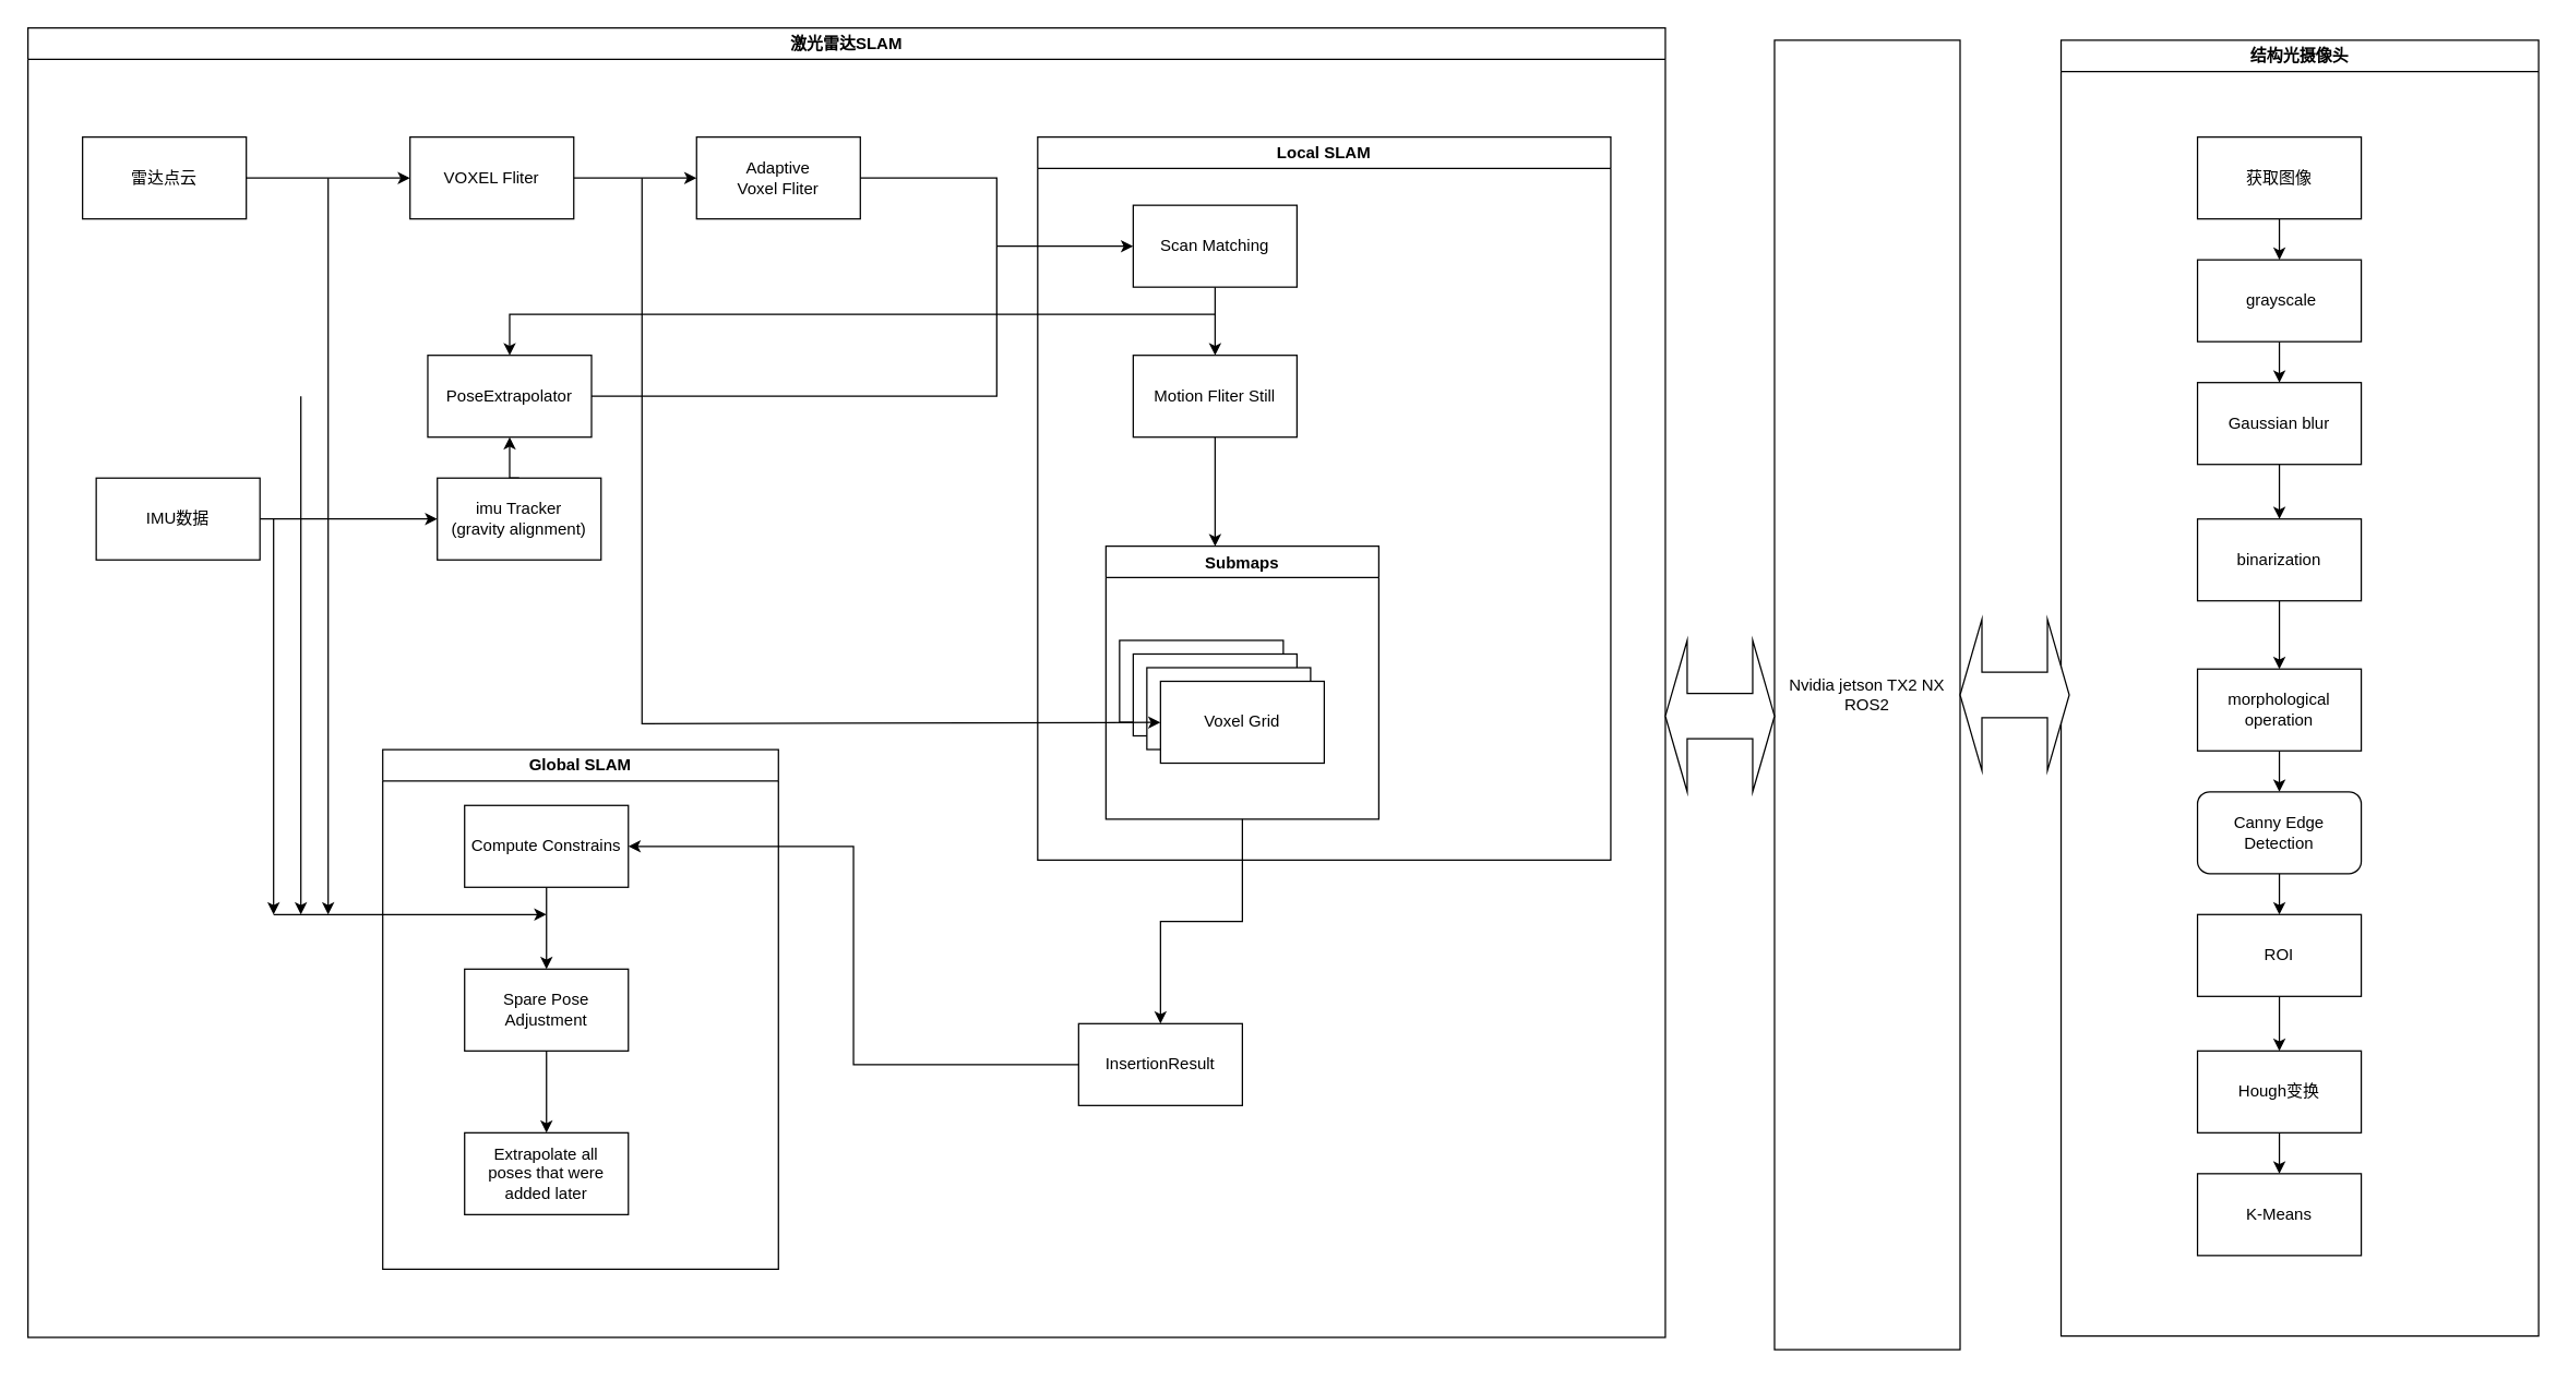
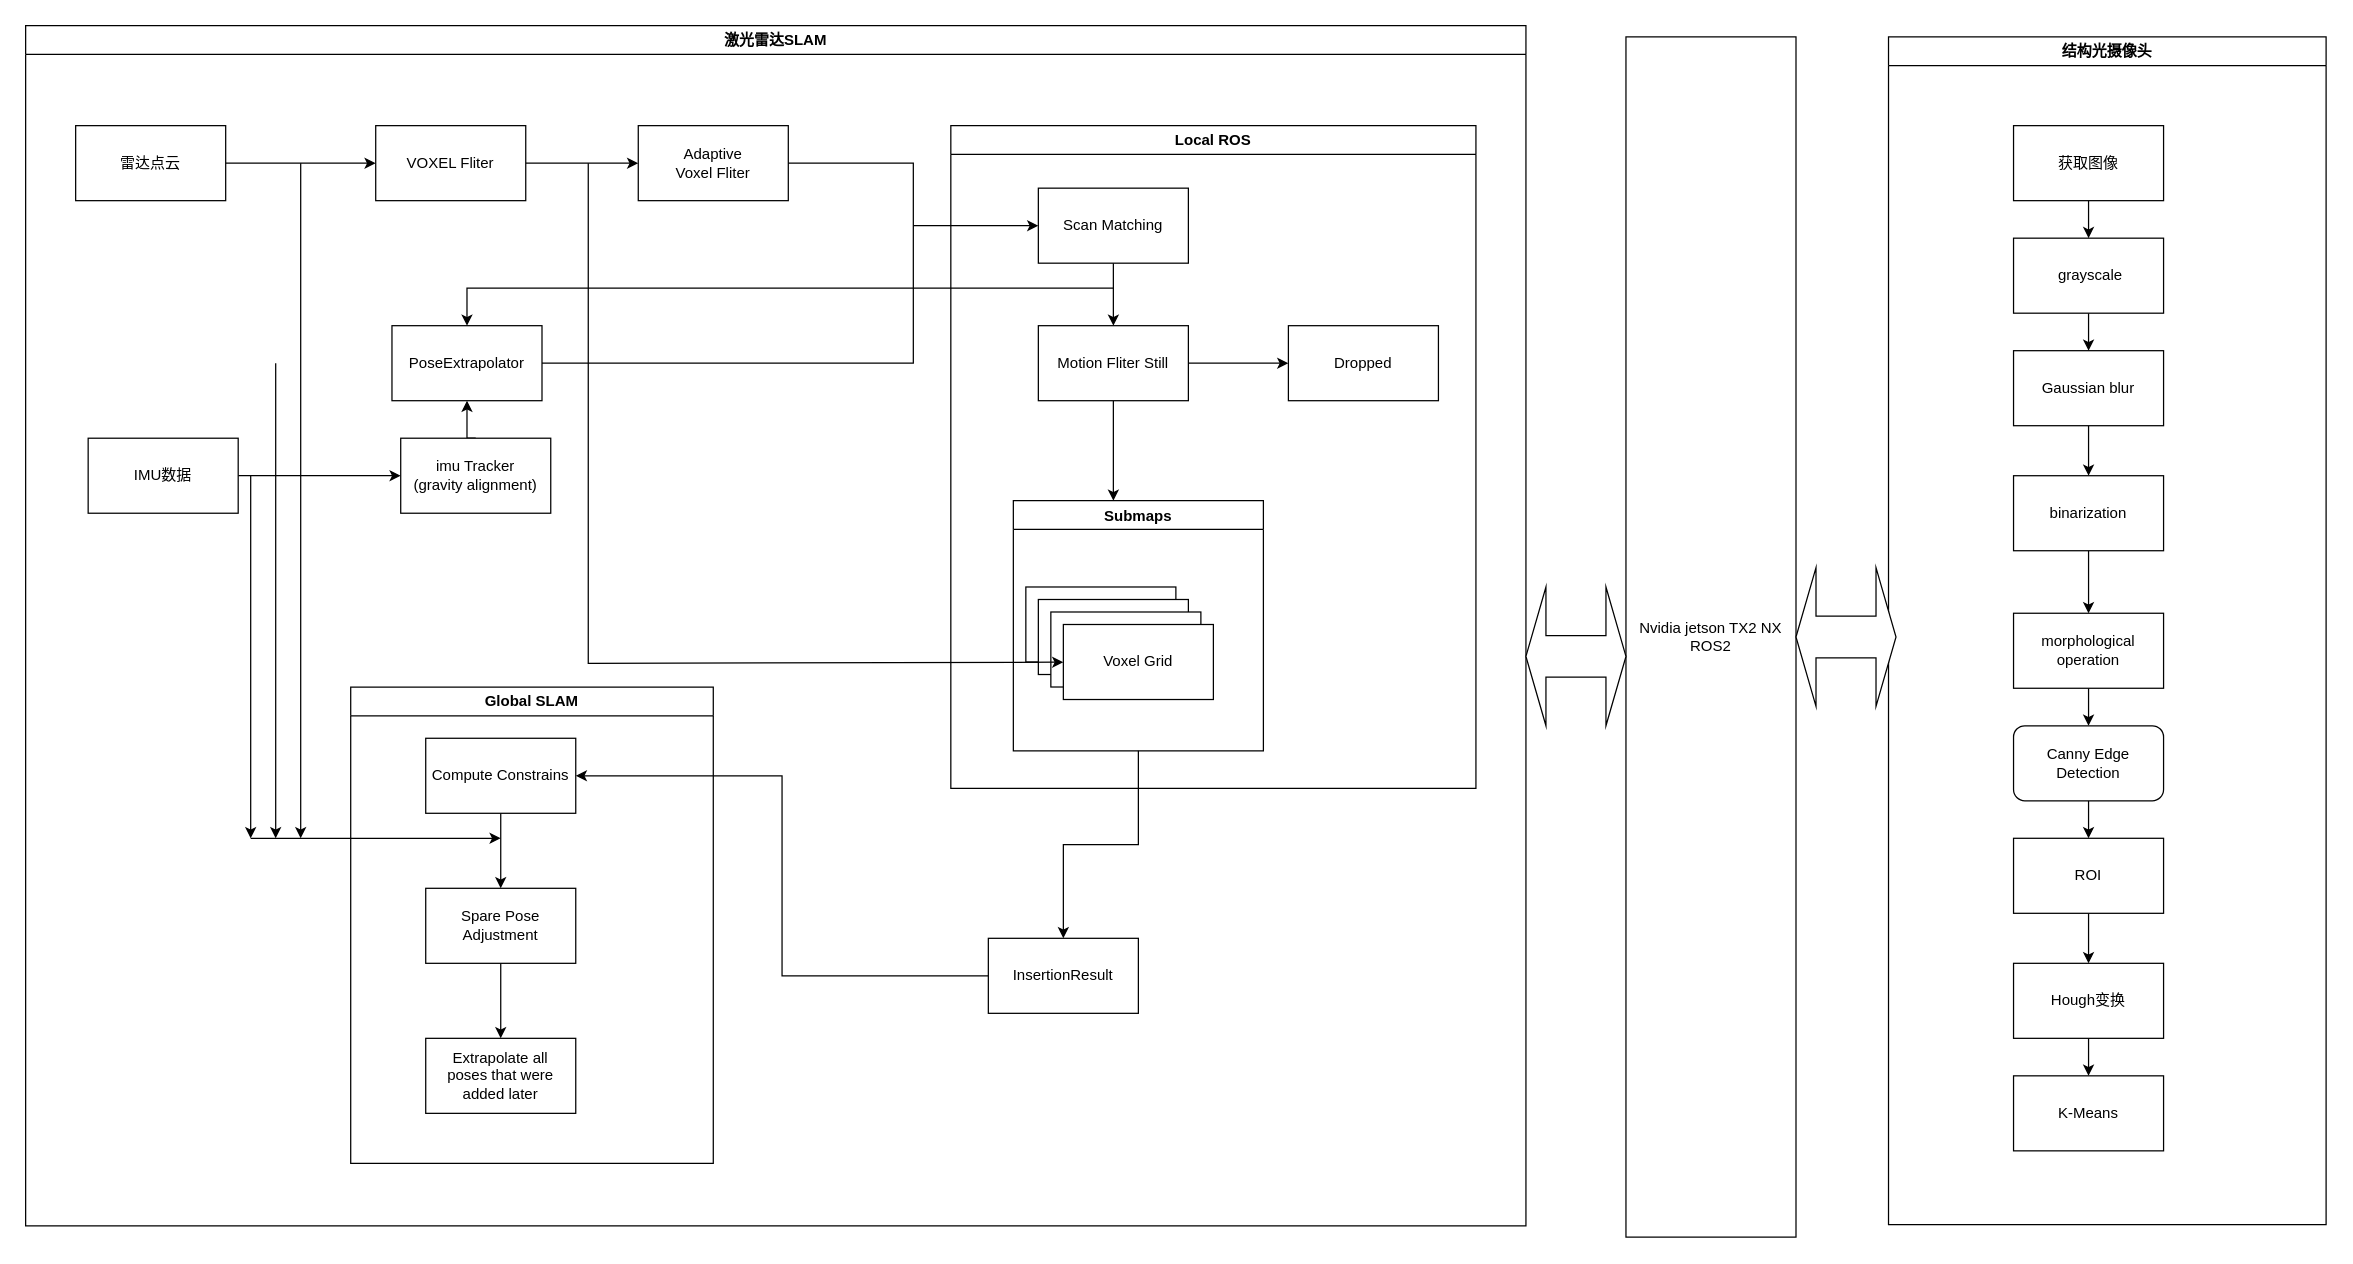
- <mxCell id="55" value="Local SLAM" style="swimlane;whiteSpace=wrap;html=1;" vertex="1" parent="1"><mxGeometry x="760" y="100" width="420" height="530" as="geometry" /></mxCell>
+ <mxCell id="55" value="Local ROS" style="swimlane;whiteSpace=wrap;html=1;" vertex="1" parent="1"><mxGeometry x="760" y="100" width="420" height="530" as="geometry" /></mxCell>
+ <mxCell id="36" value="" style="edgeStyle=orthogonalEdgeStyle;rounded=0;orthogonalLoop=1;jettySize=auto;html=1;" edge="1" parent="1" source="38" target="39"><mxGeometry relative="1" as="geometry" /></mxCell>
+ <mxCell id="39" value="Dropped" style="rounded=0;whiteSpace=wrap;html=1;" vertex="1" parent="1"><mxGeometry x="1030" y="260" width="120" height="60" as="geometry" /></mxCell>
